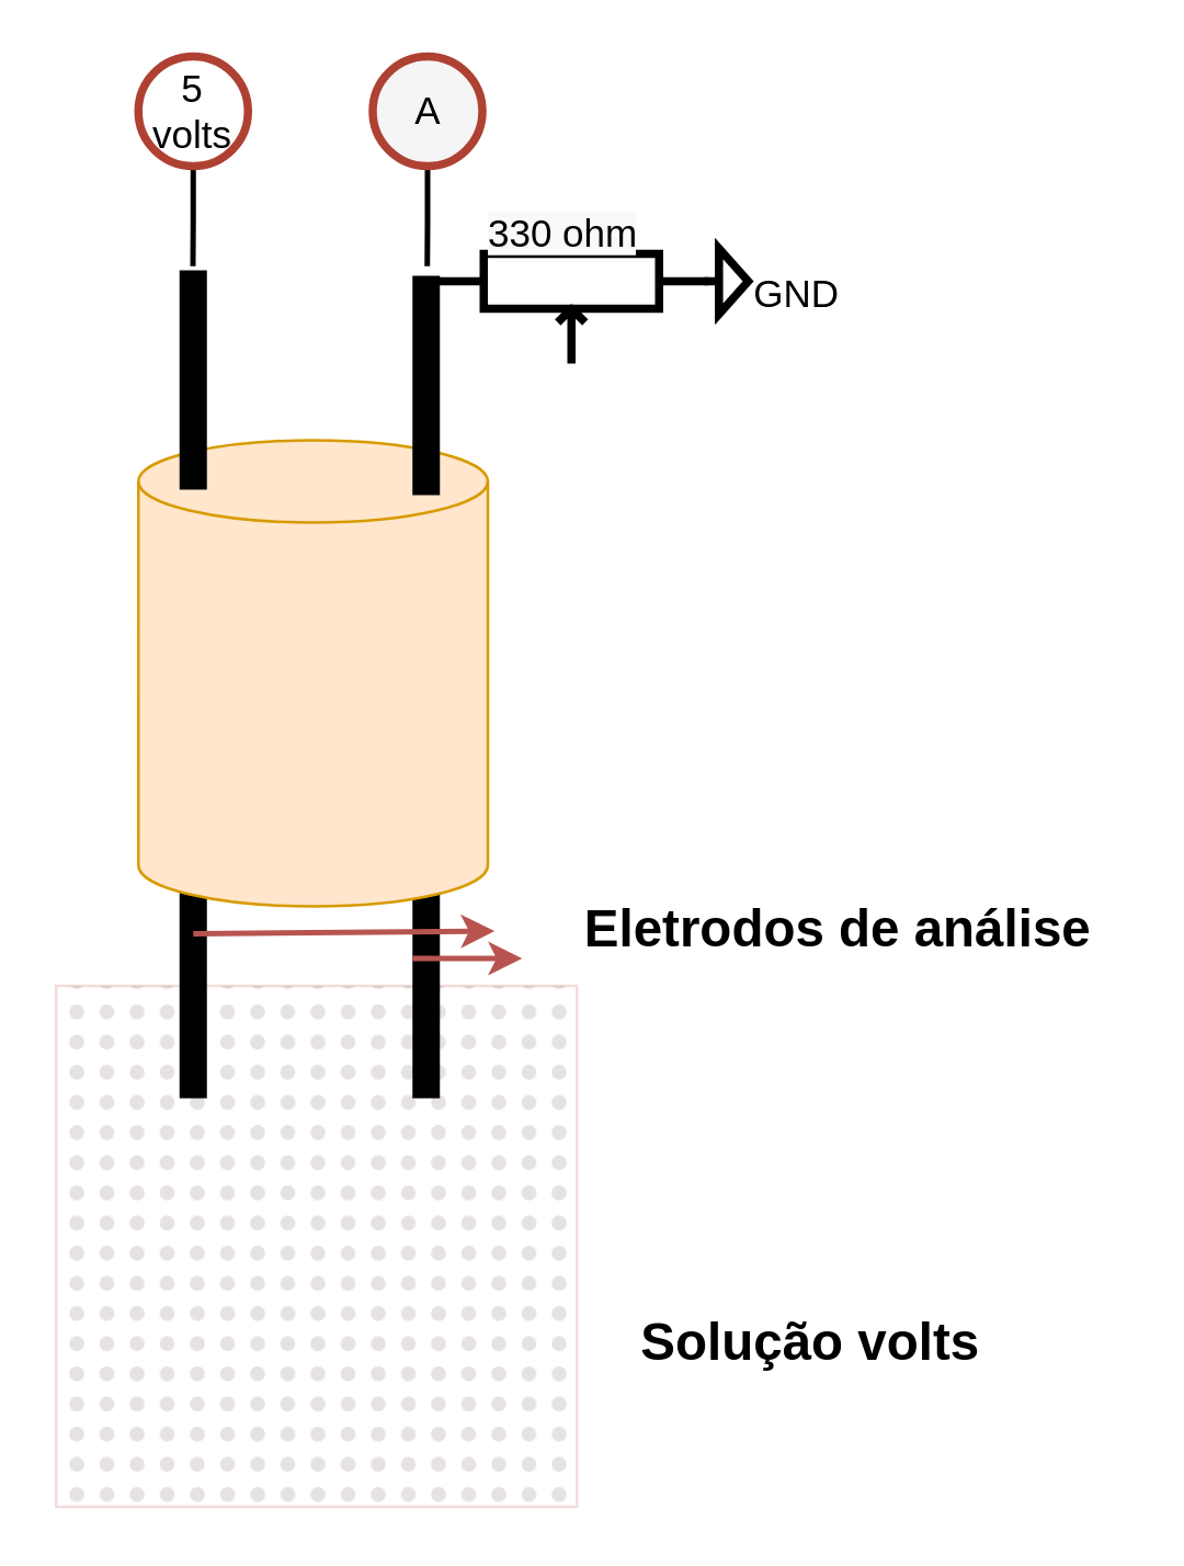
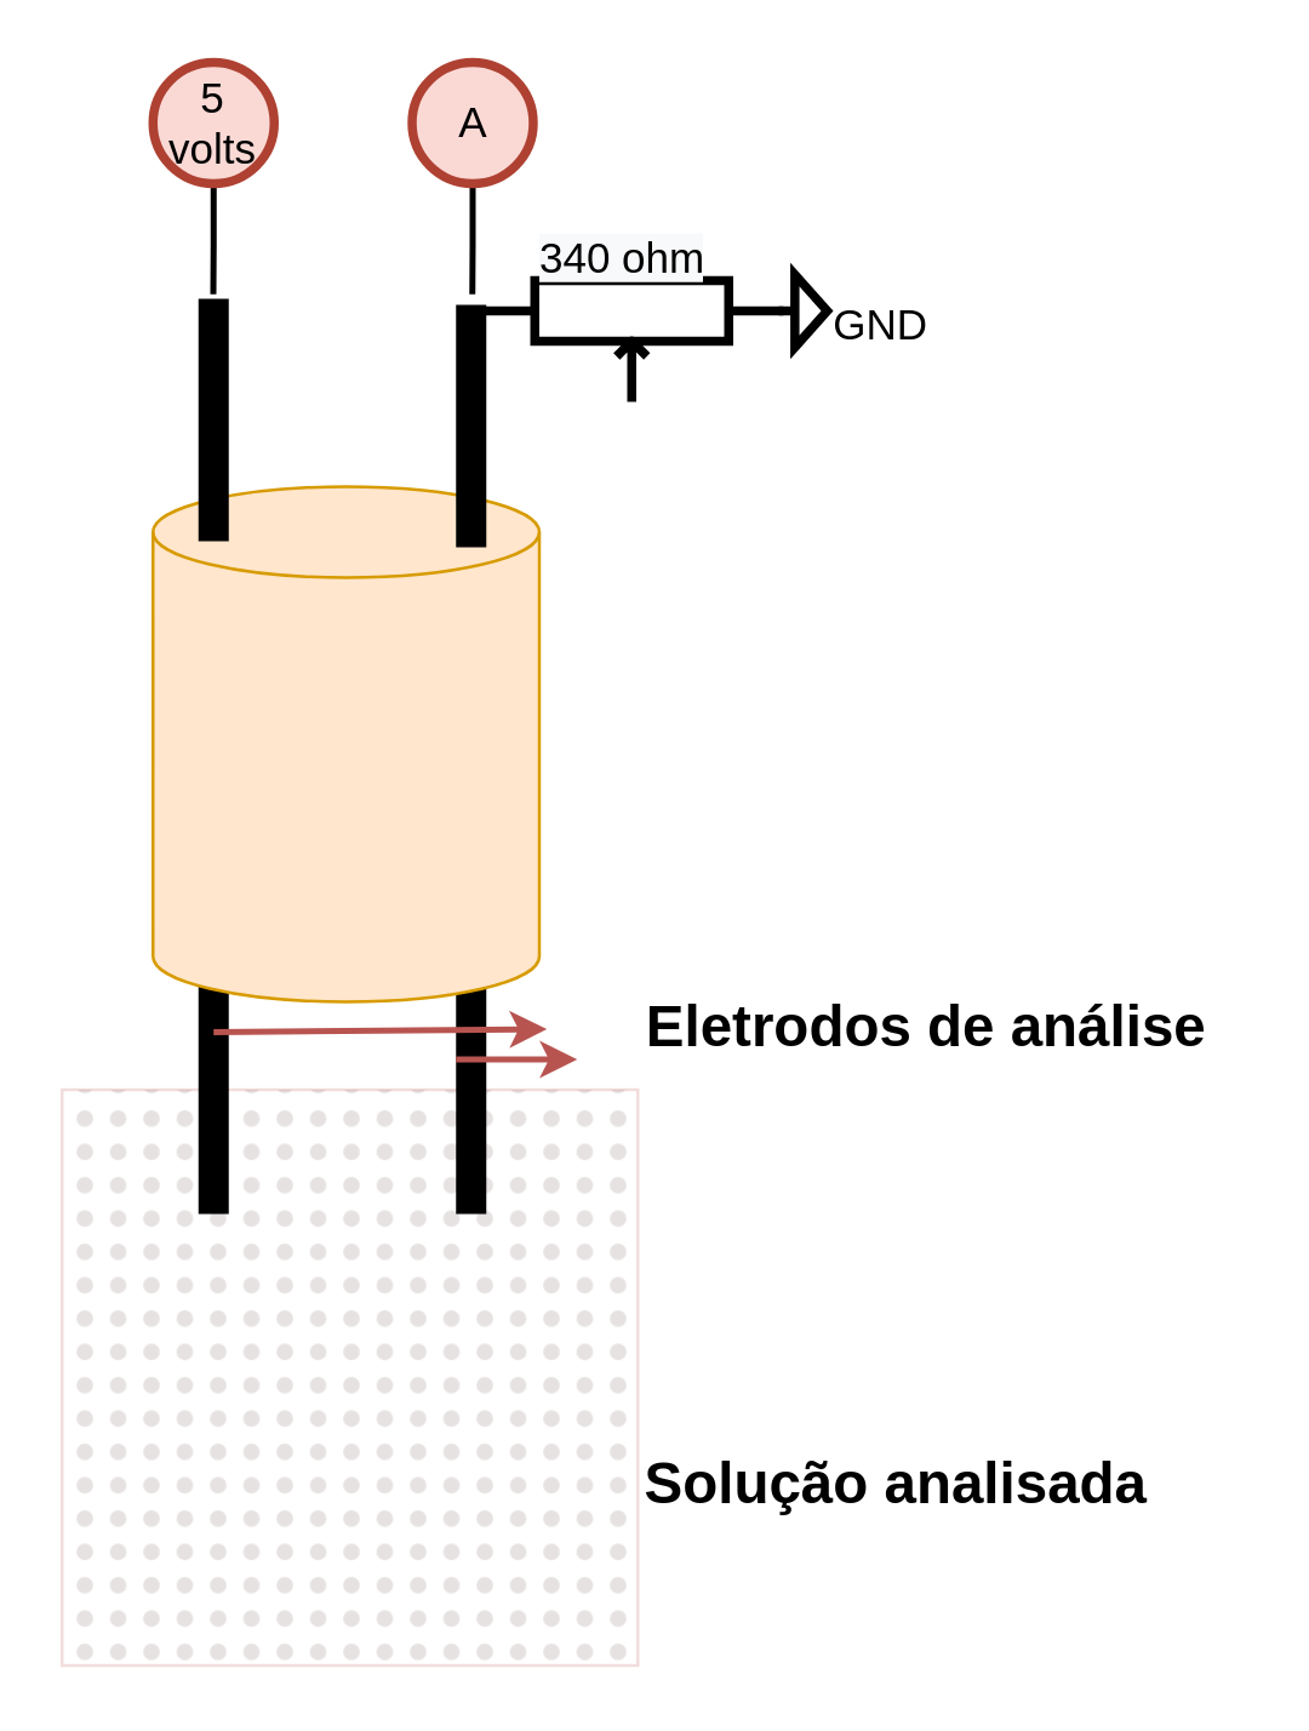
- <mxCell id="19" value="5 volts" style="ellipse;whiteSpace=wrap;html=1;aspect=fixed;fillStyle=solid;fontSize=14;strokeColor=#ae4132;strokeWidth=3;fillColor=#ffffff;" parent="1" vertex="1"><mxGeometry x="50" y="20" width="40" height="40" as="geometry" /></mxCell>
+ <mxCell id="19" value="5 volts" style="ellipse;whiteSpace=wrap;html=1;aspect=fixed;fillStyle=solid;fontSize=14;strokeColor=#ae4132;strokeWidth=3;fillColor=#fad9d5;" parent="1" vertex="1"><mxGeometry x="50" y="20" width="40" height="40" as="geometry" /></mxCell>
- <mxCell id="17" value="A" style="ellipse;whiteSpace=wrap;html=1;aspect=fixed;fillStyle=solid;fontSize=14;strokeColor=#ae4132;strokeWidth=3;fillColor=#f5f5f5;" parent="1" vertex="1"><mxGeometry x="135.5" y="20" width="40" height="40" as="geometry" /></mxCell>
+ <mxCell id="17" value="A" style="ellipse;whiteSpace=wrap;html=1;aspect=fixed;fillStyle=solid;fontSize=14;strokeColor=#ae4132;strokeWidth=3;fillColor=#fad9d5;" parent="1" vertex="1"><mxGeometry x="135.5" y="20" width="40" height="40" as="geometry" /></mxCell>
- <mxCell id="13" value="&lt;span style=&quot;color: rgb(0, 0, 0); font-family: Helvetica; font-size: 14px; font-style: normal; font-variant-ligatures: normal; font-variant-caps: normal; font-weight: 400; letter-spacing: normal; orphans: 2; text-align: center; text-indent: 0px; text-transform: none; widows: 2; word-spacing: 0px; -webkit-text-stroke-width: 0px; background-color: rgb(248, 249, 250); text-decoration-thickness: initial; text-decoration-style: initial; text-decoration-color: initial; float: none; display: inline !important;&quot;&gt;330 ohm&lt;/span&gt;" style="text;whiteSpace=wrap;html=1;fontSize=14;" parent="1" vertex="1"><mxGeometry x="175.5" y="70" width="120" height="40" as="geometry" /></mxCell>
+ <mxCell id="13" value="&lt;span style=&quot;color: rgb(0, 0, 0); font-family: Helvetica; font-size: 14px; font-style: normal; font-variant-ligatures: normal; font-variant-caps: normal; font-weight: 400; letter-spacing: normal; orphans: 2; text-align: center; text-indent: 0px; text-transform: none; widows: 2; word-spacing: 0px; -webkit-text-stroke-width: 0px; background-color: rgb(248, 249, 250); text-decoration-thickness: initial; text-decoration-style: initial; text-decoration-color: initial; float: none; display: inline !important;&quot;&gt;340 ohm&lt;/span&gt;" style="text;whiteSpace=wrap;html=1;fontSize=14;" parent="1" vertex="1"><mxGeometry x="175.5" y="70" width="120" height="40" as="geometry" /></mxCell>
- <mxCell id="6" value="&lt;font style=&quot;font-size: 19px;&quot;&gt;&lt;b&gt;Solução volts&lt;/b&gt;&lt;/font&gt;" style="text;html=1;align=center;verticalAlign=middle;resizable=0;points=[];autosize=1;strokeColor=none;fillColor=none;fontSize=11;" parent="1" vertex="1"><mxGeometry x="200" y="470" width="190" height="40" as="geometry" /></mxCell>
+ <mxCell id="6" value="&lt;font style=&quot;font-size: 19px;&quot;&gt;&lt;b&gt;Solução analisada&lt;/b&gt;&lt;/font&gt;" style="text;html=1;align=center;verticalAlign=middle;resizable=0;points=[];autosize=1;strokeColor=none;fillColor=none;fontSize=11;" parent="1" vertex="1"><mxGeometry x="200" y="470" width="190" height="40" as="geometry" /></mxCell>
